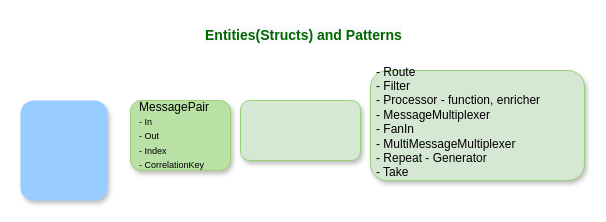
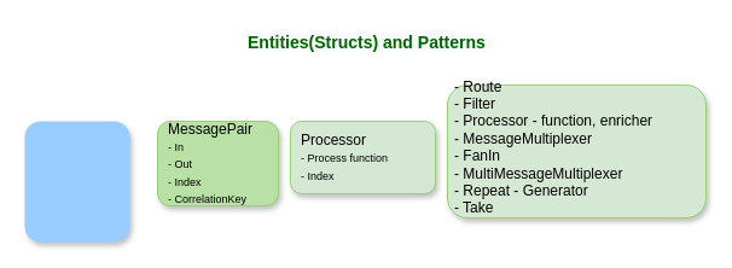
+ <mxCell id="6" value="Processor&lt;br&gt;&lt;font style=&quot;font-size: 9px&quot;&gt;- Process function&lt;br&gt;- Index&lt;br&gt;&lt;/font&gt;" style="text;html=1;strokeColor=none;fillColor=none;align=left;verticalAlign=middle;whiteSpace=wrap;rounded=0;shadow=1;" parent="4" vertex="1"><mxGeometry x="7.143" y="20" width="85.714" height="20" as="geometry" /></mxCell>
